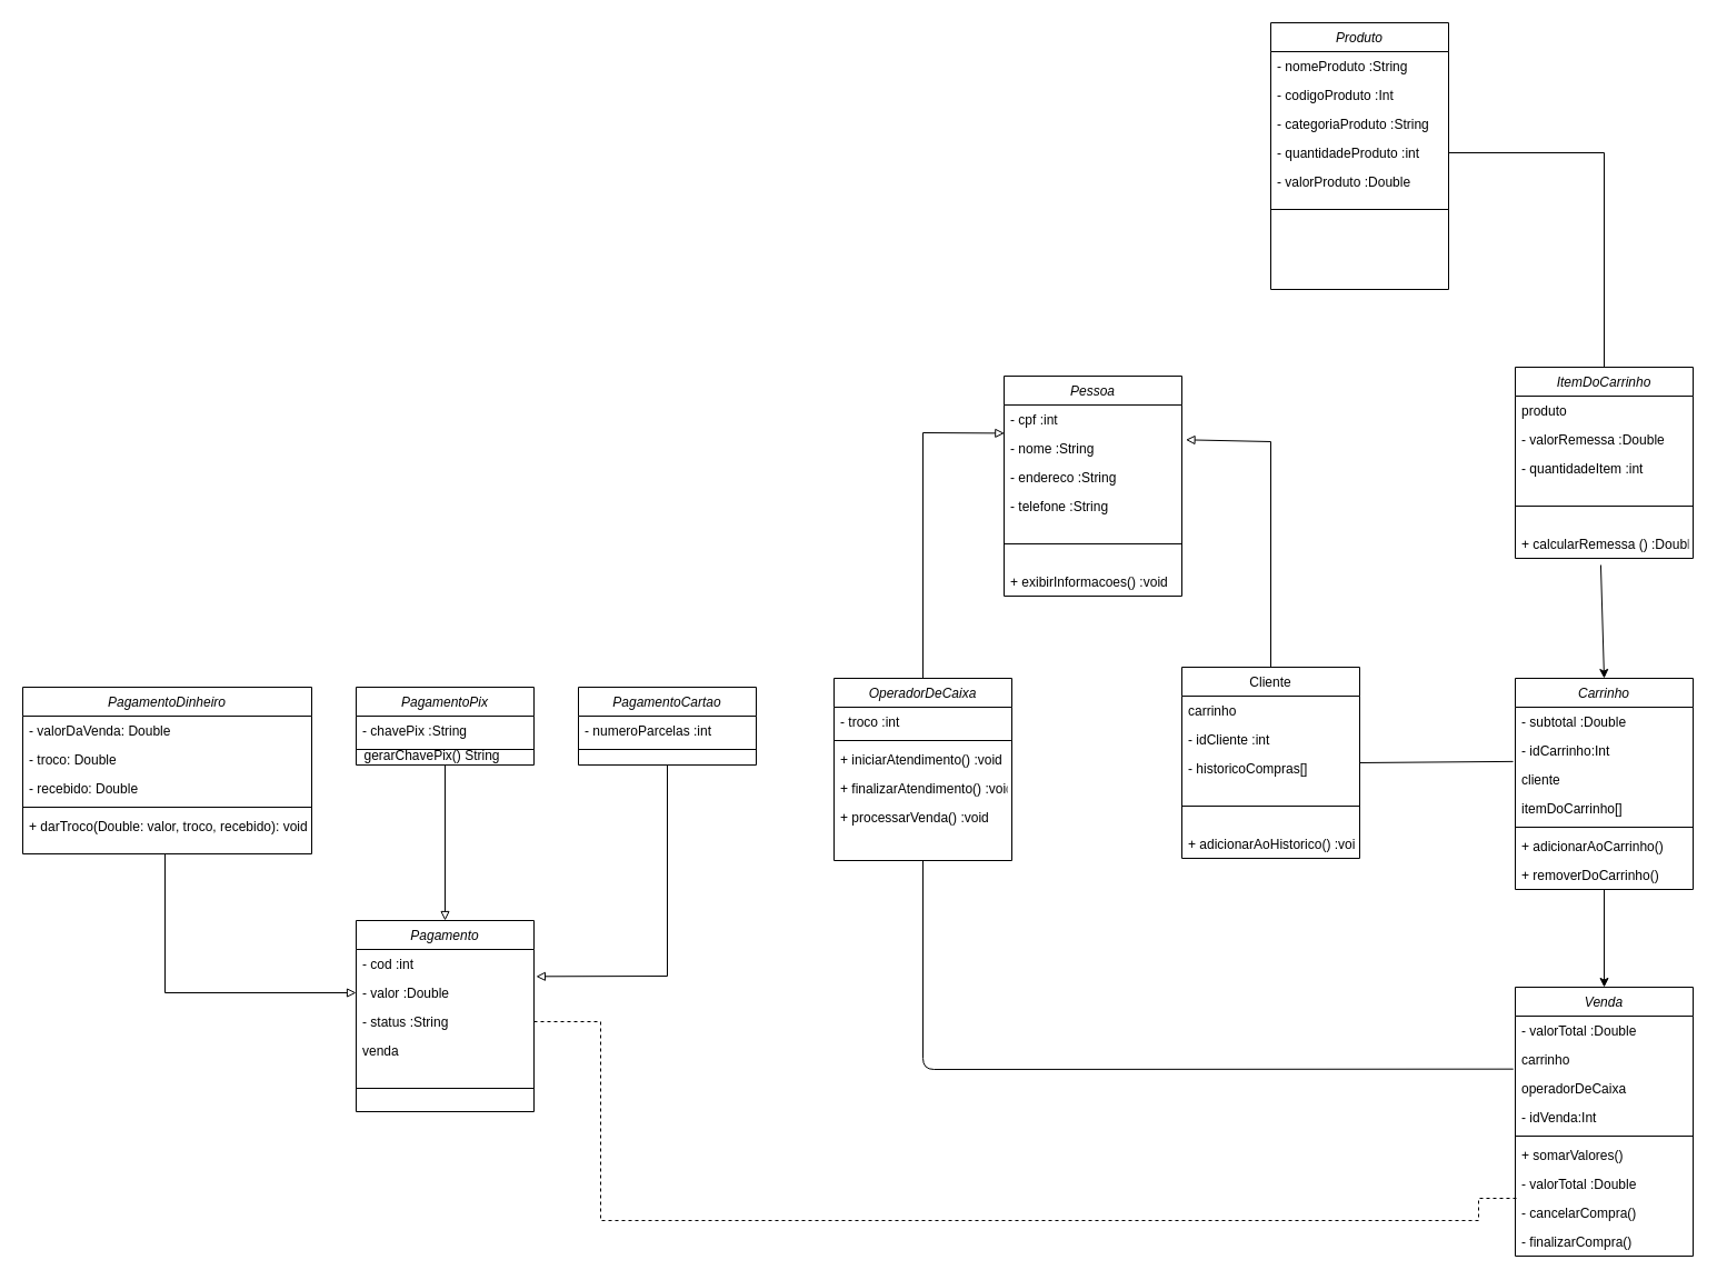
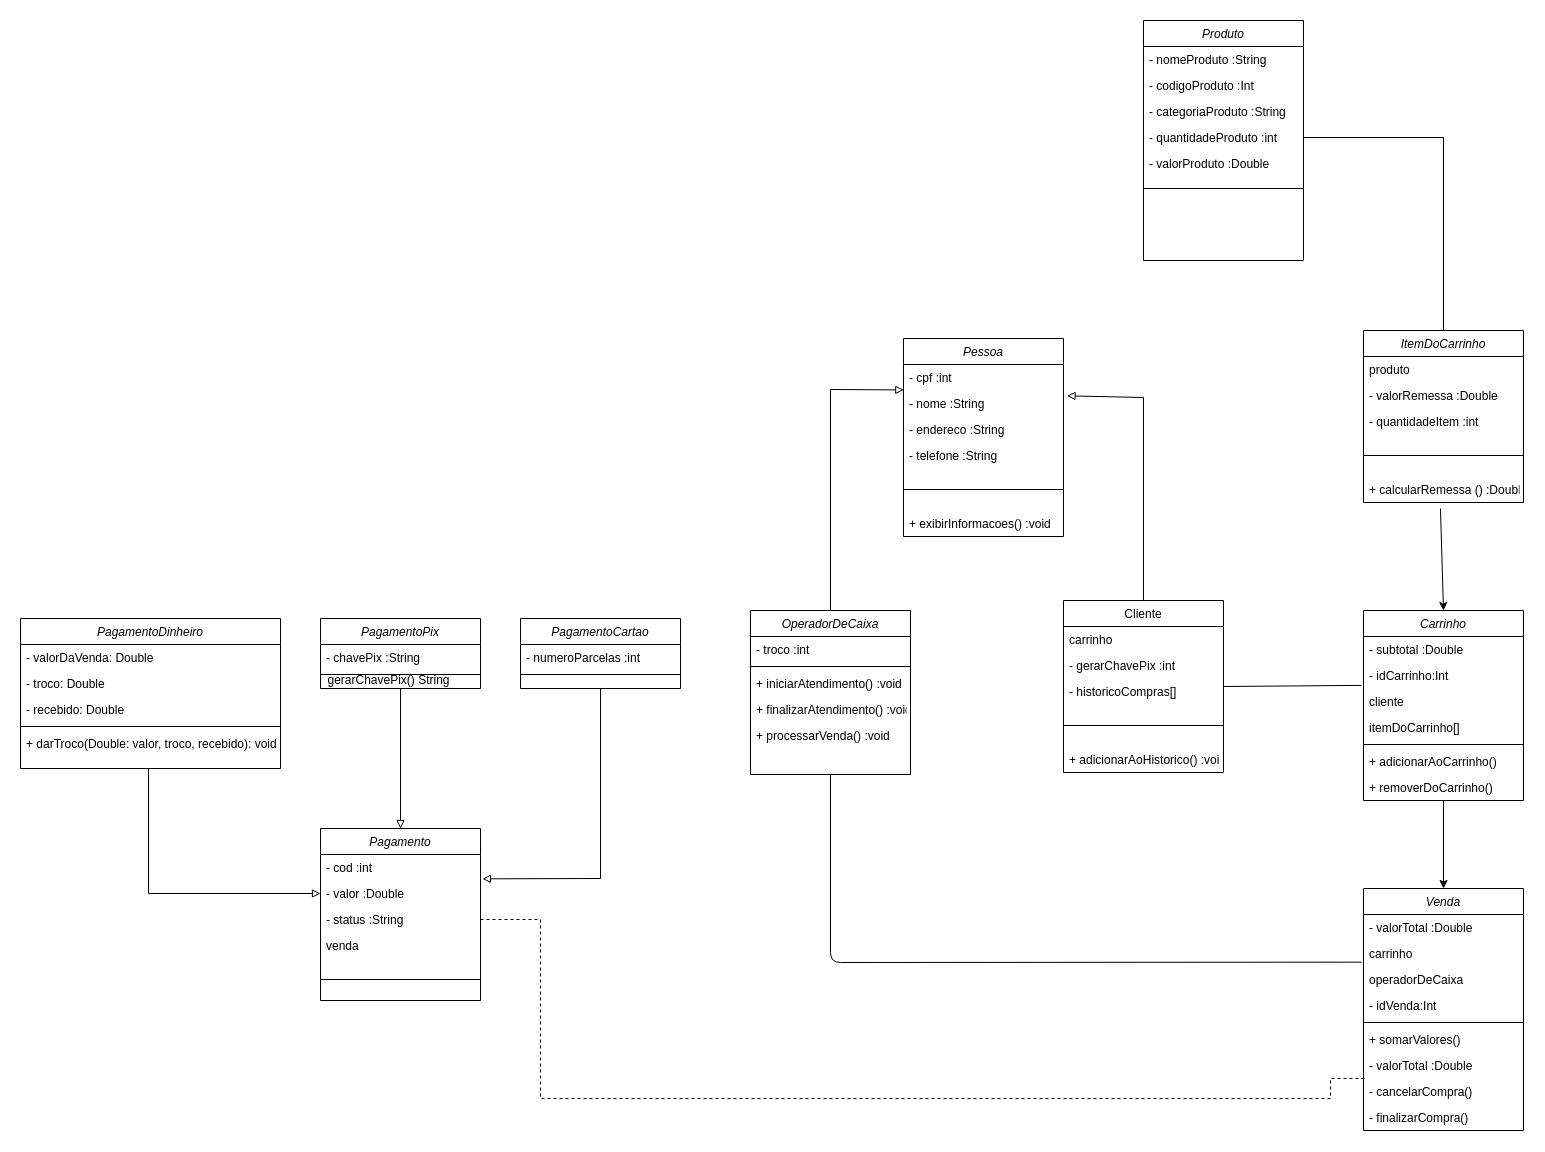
- <mxCell id="11" value="- idCliente :int" style="text;align=left;verticalAlign=top;spacingLeft=4;spacingRight=4;overflow=hidden;rotatable=0;points=[[0,0.5],[1,0.5]];portConstraint=eastwest;rounded=0;shadow=0;html=0;" vertex="1" parent="9"><mxGeometry y="52" width="160" height="26" as="geometry" /></mxCell>
+ <mxCell id="11" value="- gerarChavePix :int" style="text;align=left;verticalAlign=top;spacingLeft=4;spacingRight=4;overflow=hidden;rotatable=0;points=[[0,0.5],[1,0.5]];portConstraint=eastwest;rounded=0;shadow=0;html=0;" vertex="1" parent="9"><mxGeometry y="52" width="160" height="26" as="geometry" /></mxCell>
